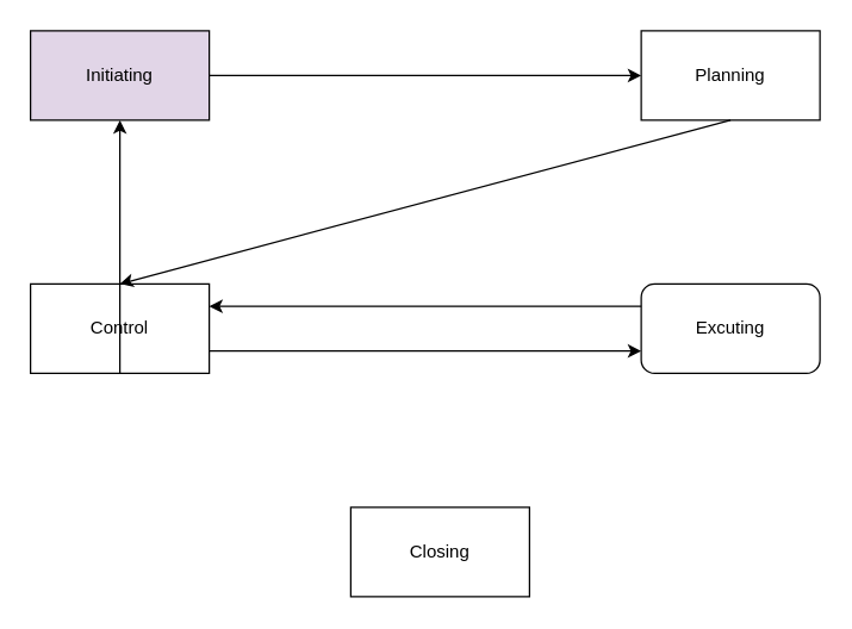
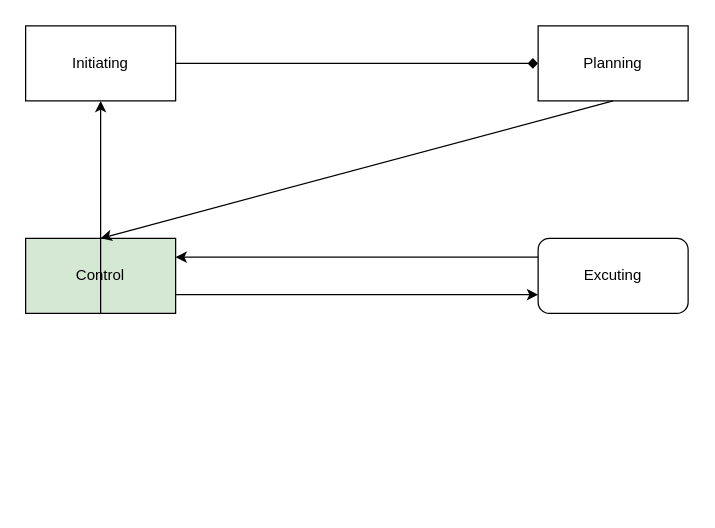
- <mxCell id="3" value="Initiating" style="rounded=0;whiteSpace=wrap;html=1;fillColor=#e1d5e7;" vertex="1" parent="1"><mxGeometry x="20" y="20" width="120" height="60" as="geometry" /></mxCell>
+ <mxCell id="3" value="Initiating" style="rounded=0;whiteSpace=wrap;html=1;" vertex="1" parent="1"><mxGeometry x="20" y="20" width="120" height="60" as="geometry" /></mxCell>
- <mxCell id="2" style="edgeStyle=orthogonalEdgeStyle;rounded=0;orthogonalLoop=1;jettySize=auto;html=1;entryX=0;entryY=0.5;entryDx=0;entryDy=0;" edge="1" parent="1" source="3" target="4"><mxGeometry relative="1" as="geometry" /></mxCell>
+ <mxCell id="2" style="edgeStyle=orthogonalEdgeStyle;rounded=0;orthogonalLoop=1;jettySize=auto;html=1;entryX=0;entryY=0.5;entryDx=0;entryDy=0;endArrow=diamond;" edge="1" parent="1" source="3" target="4"><mxGeometry relative="1" as="geometry" /></mxCell>
- <mxCell id="5" value="Control" style="rounded=0;whiteSpace=wrap;html=1;" vertex="1" parent="1"><mxGeometry x="20" y="190" width="120" height="60" as="geometry" /></mxCell>
+ <mxCell id="5" value="Control" style="rounded=0;whiteSpace=wrap;html=1;fillColor=#d5e8d4;" vertex="1" parent="1"><mxGeometry x="20" y="190" width="120" height="60" as="geometry" /></mxCell>
- <mxCell id="8" value="Closing" style="rounded=0;whiteSpace=wrap;html=1;" vertex="1" parent="1"><mxGeometry x="235" y="340" width="120" height="60" as="geometry" /></mxCell>
